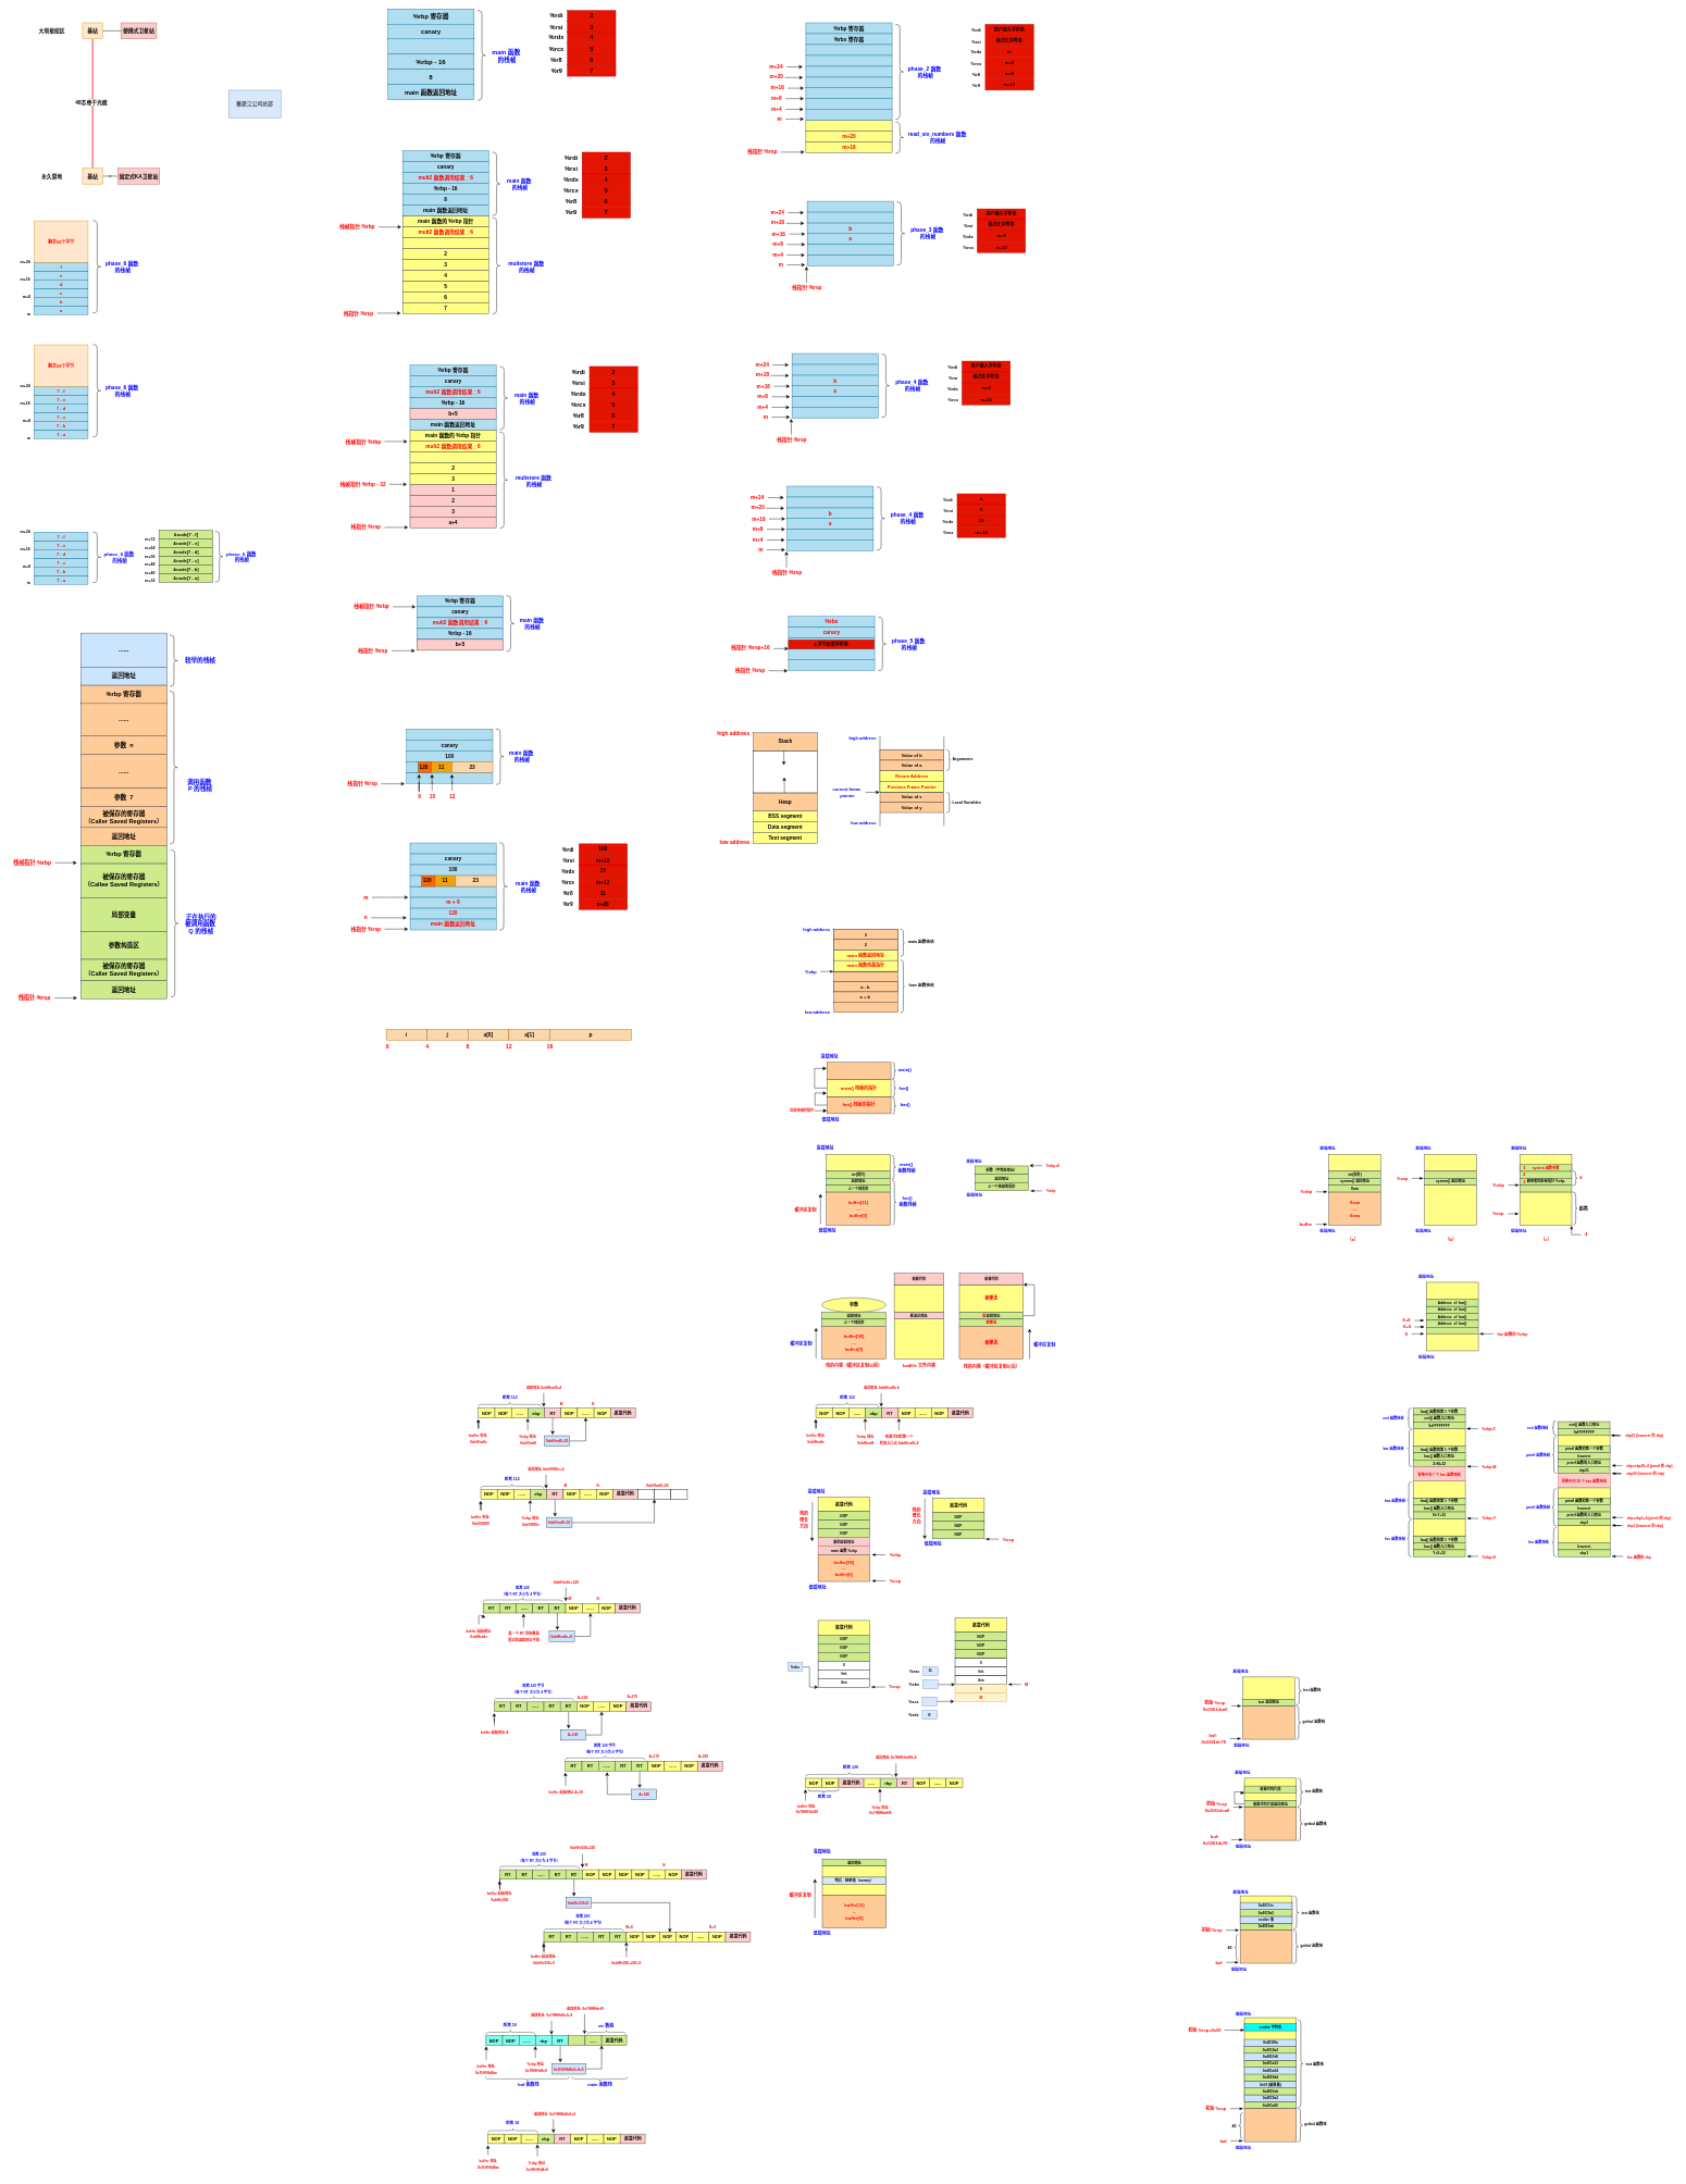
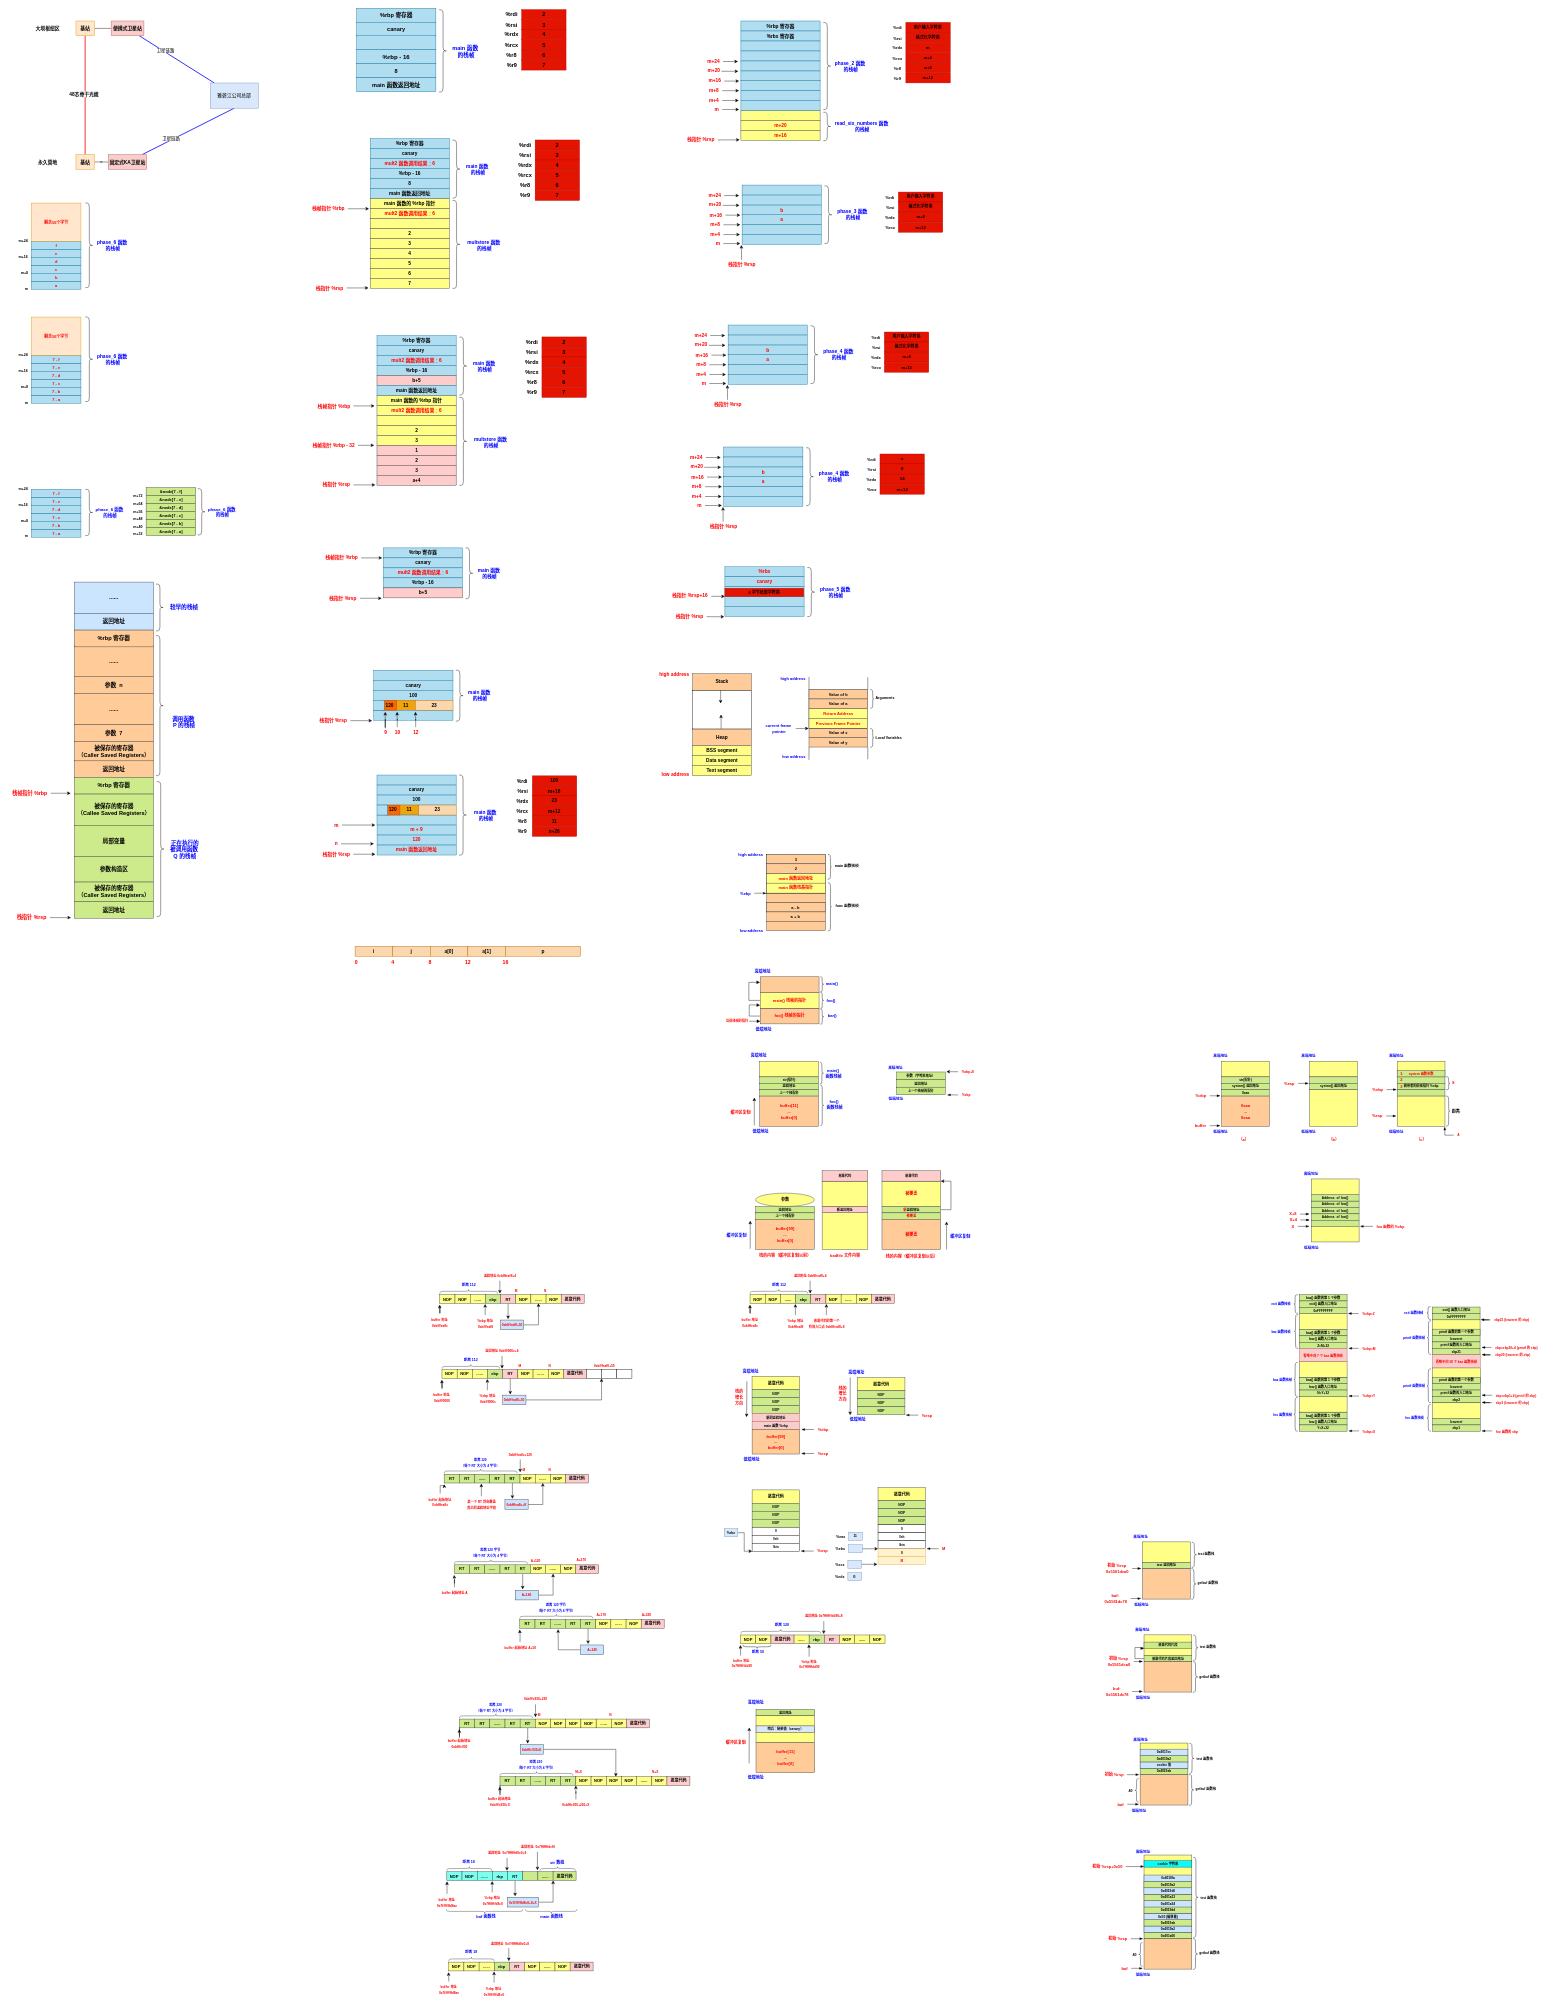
+ <mxCell id="8" style="rounded=0;orthogonalLoop=1;jettySize=auto;html=1;strokeWidth=2;strokeColor=#0000FF;endArrow=none;endFill=0;" parent="1" source="10" target="16" edge="1"><mxGeometry relative="1" as="geometry" /></mxCell>
+ <mxCell id="9" value="卫星链路" style="edgeLabel;html=1;align=center;verticalAlign=middle;resizable=0;points=[];" parent="8" vertex="1" connectable="0"><mxGeometry x="-0.334" y="4" relative="1" as="geometry"><mxPoint as="offset" /></mxGeometry></mxCell>
+ <mxCell id="11" style="rounded=0;orthogonalLoop=1;jettySize=auto;html=1;entryX=0.5;entryY=1;entryDx=0;entryDy=0;strokeWidth=2;endArrow=none;endFill=0;strokeColor=#0000FF;" parent="1" source="13" target="16" edge="1"><mxGeometry relative="1" as="geometry" /></mxCell>
+ <mxCell id="12" value="卫星链路" style="edgeLabel;html=1;align=center;verticalAlign=middle;resizable=0;points=[];" parent="11" vertex="1" connectable="0"><mxGeometry x="-0.365" y="4" relative="1" as="geometry"><mxPoint as="offset" /></mxGeometry></mxCell>
